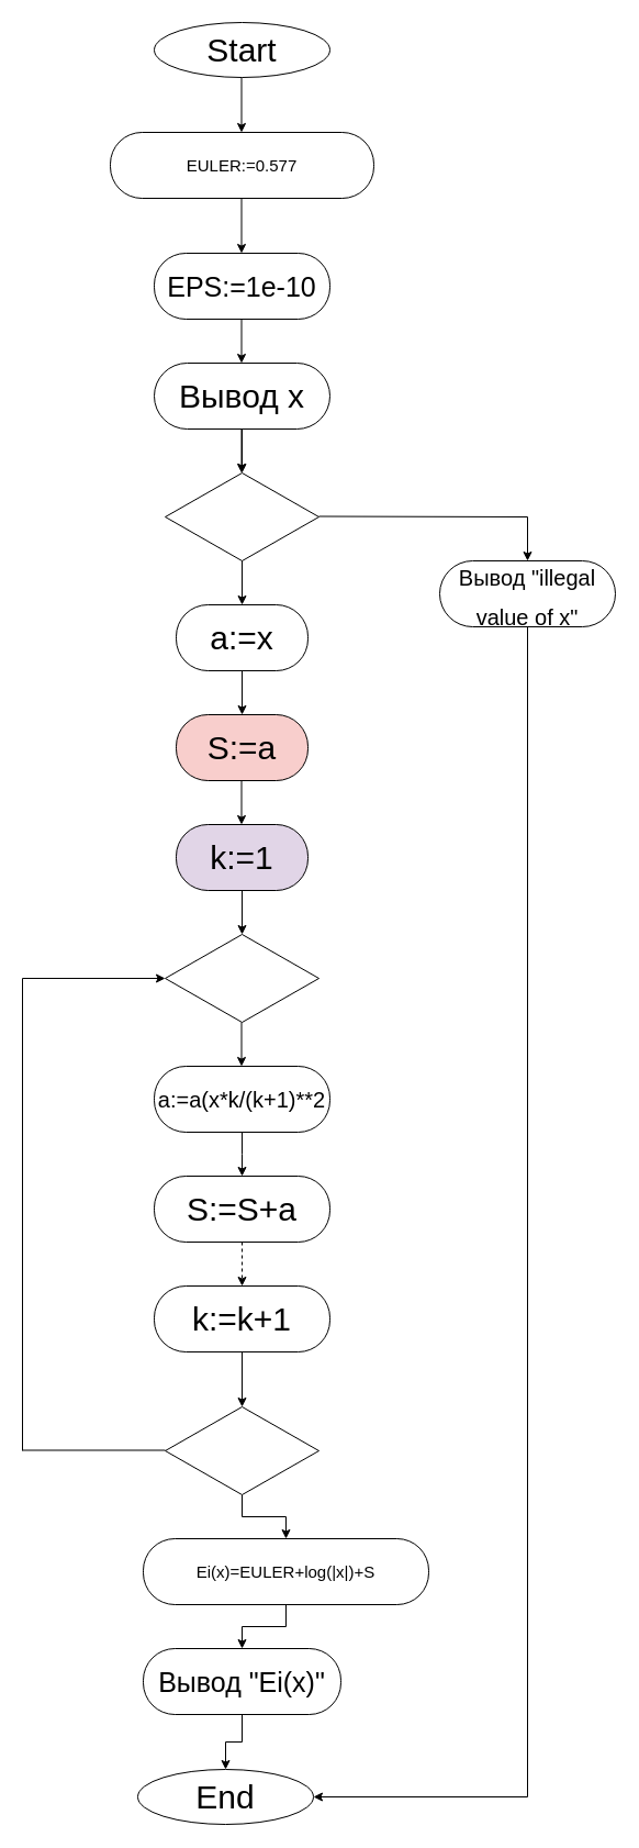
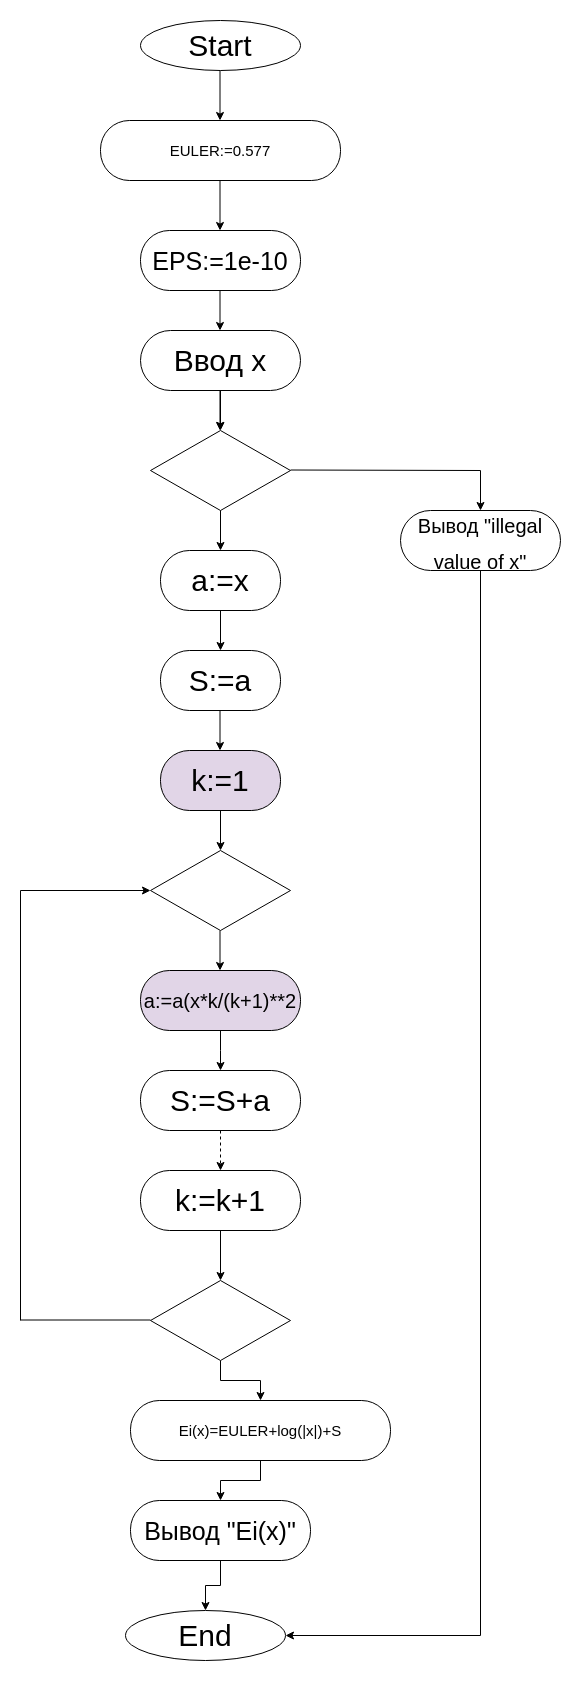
- <mxCell id="5" value="Вывод x" style="rounded=1;whiteSpace=wrap;html=1;fontSize=30;arcSize=50;" vertex="1" parent="1"><mxGeometry x="140" y="330" width="160" height="60" as="geometry" /></mxCell>
+ <mxCell id="5" value="Ввод x" style="rounded=1;whiteSpace=wrap;html=1;fontSize=30;arcSize=50;" vertex="1" parent="1"><mxGeometry x="140" y="330" width="160" height="60" as="geometry" /></mxCell>
- <mxCell id="19" value="S:=a" style="rounded=1;whiteSpace=wrap;html=1;fontSize=30;arcSize=48;fillColor=#f8cecc;" vertex="1" parent="1"><mxGeometry x="160" y="650" width="120" height="60" as="geometry" /></mxCell>
+ <mxCell id="19" value="S:=a" style="rounded=1;whiteSpace=wrap;html=1;fontSize=30;arcSize=48;" vertex="1" parent="1"><mxGeometry x="160" y="650" width="120" height="60" as="geometry" /></mxCell>
- <mxCell id="32" value="a:=a(x*k/(k+1)**2" style="rounded=1;whiteSpace=wrap;html=1;fontSize=20;arcSize=48;" vertex="1" parent="1"><mxGeometry x="140" y="970" width="160" height="60" as="geometry" /></mxCell>
+ <mxCell id="32" value="a:=a(x*k/(k+1)**2" style="rounded=1;whiteSpace=wrap;html=1;fontSize=20;arcSize=48;fillColor=#e1d5e7;" vertex="1" parent="1"><mxGeometry x="140" y="970" width="160" height="60" as="geometry" /></mxCell>
